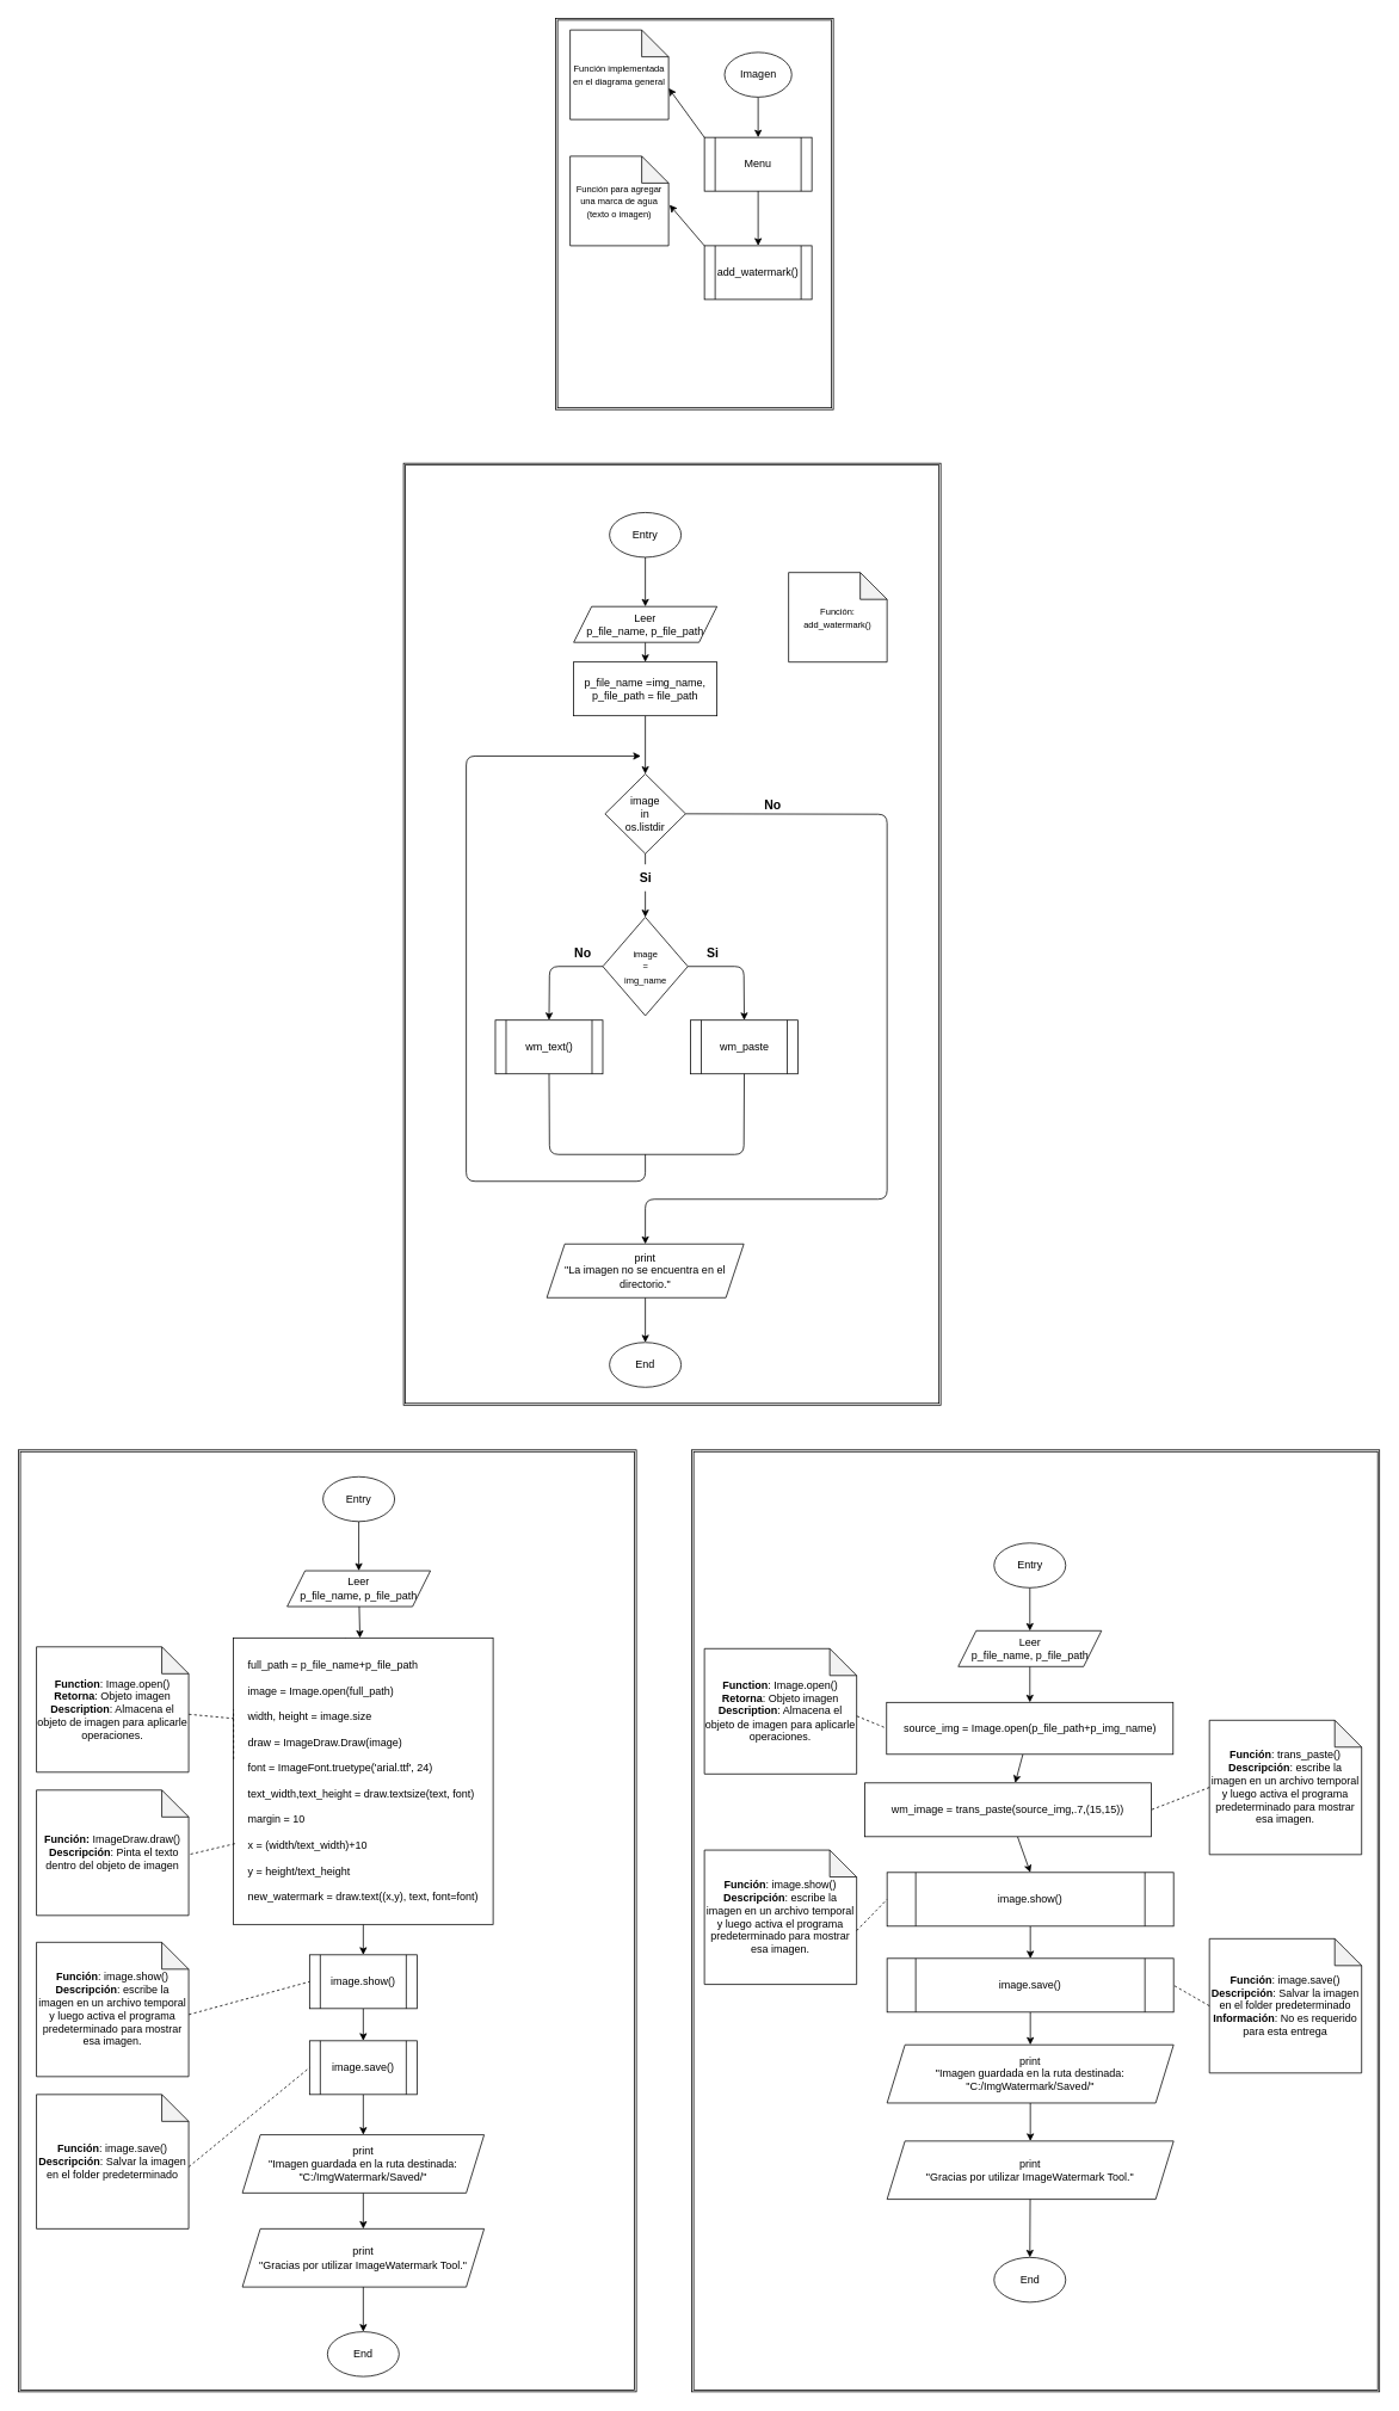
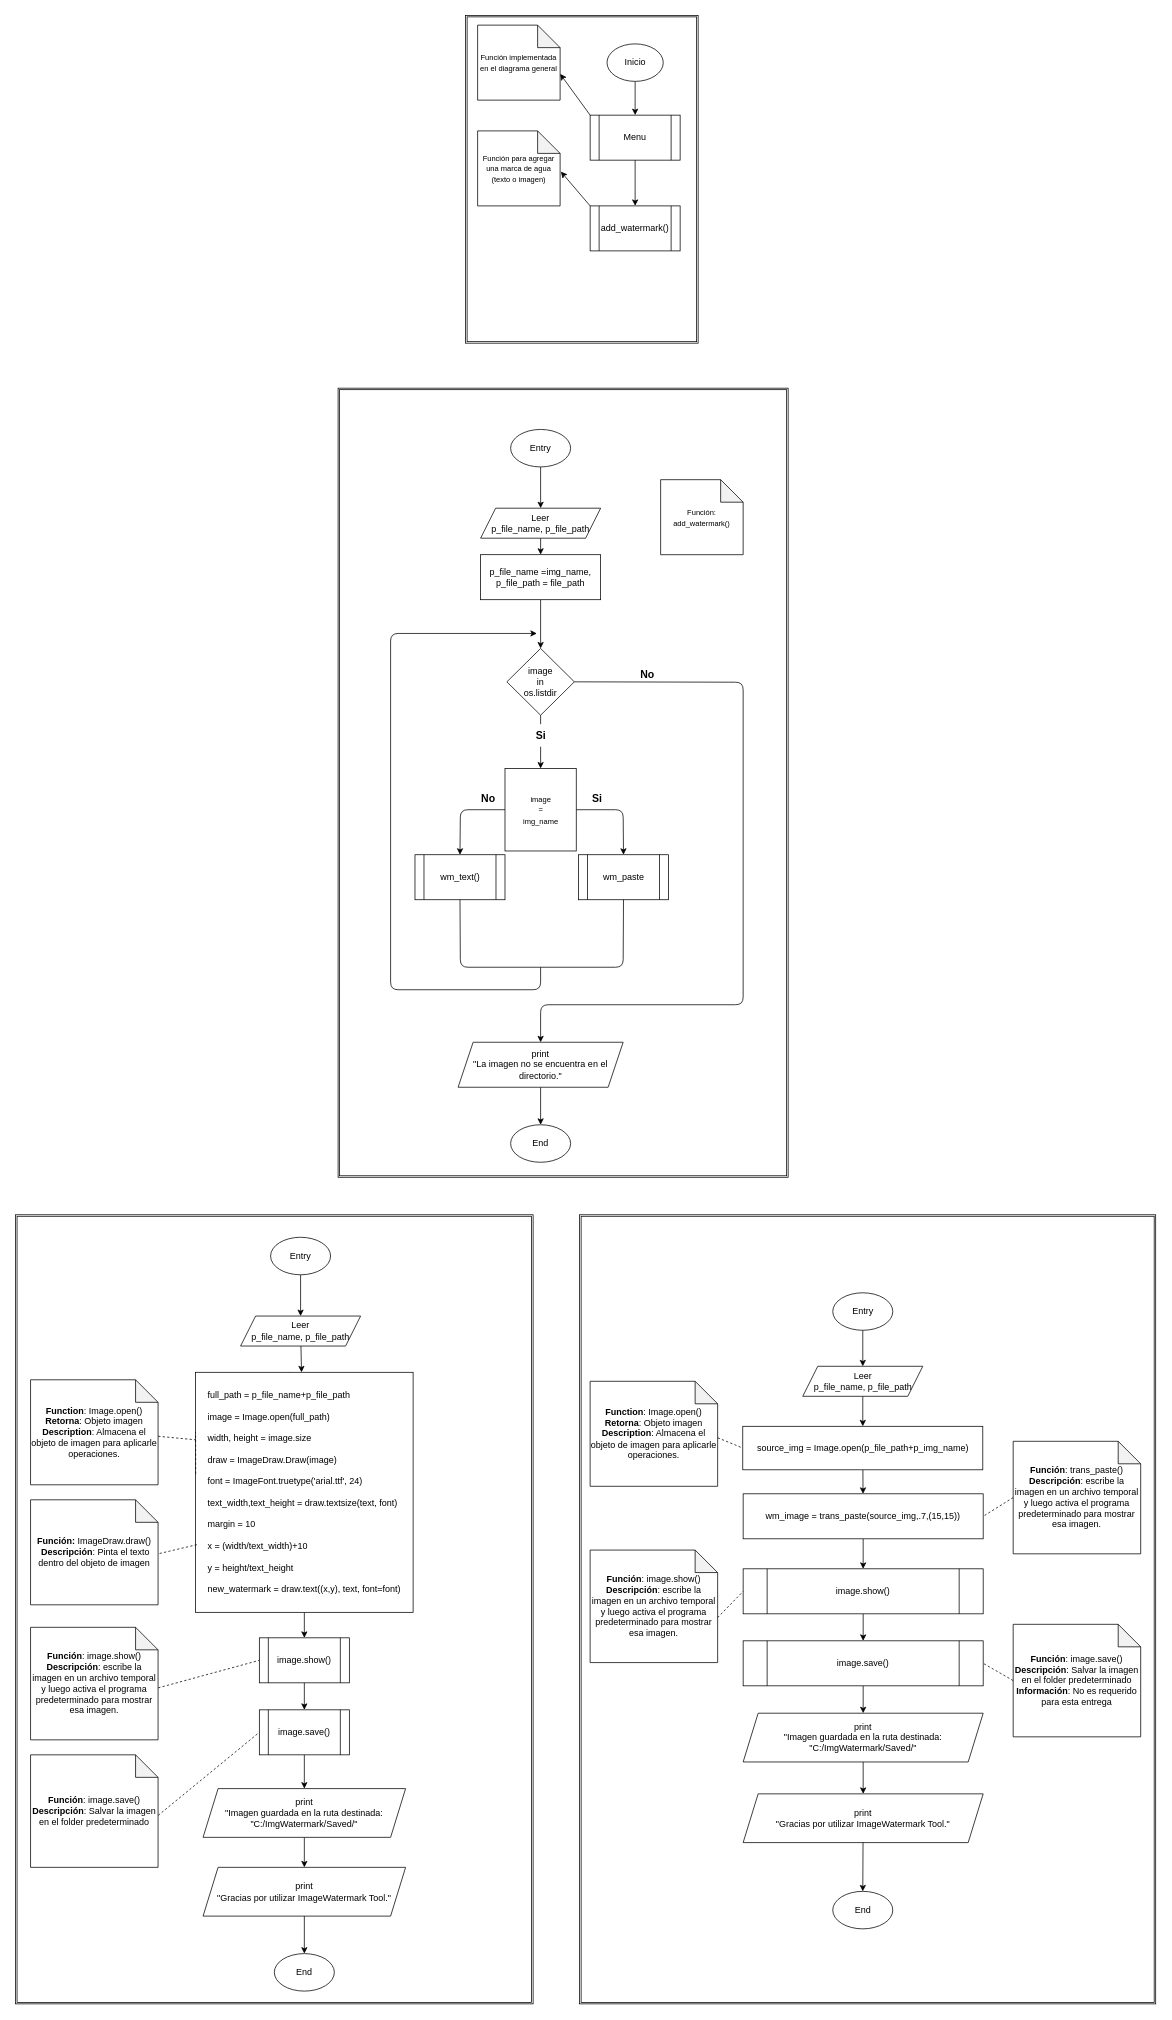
- <mxCell id="5" value="Imagen" style="ellipse;whiteSpace=wrap;html=1;" parent="1" vertex="1"><mxGeometry x="808.5" y="58" width="75" height="50" as="geometry" /></mxCell>
+ <mxCell id="5" value="Inicio" style="ellipse;whiteSpace=wrap;html=1;" parent="1" vertex="1"><mxGeometry x="808.5" y="58" width="75" height="50" as="geometry" /></mxCell>
- <mxCell id="23" value="&lt;span style=&quot;font-size: 10px;&quot;&gt;image &lt;br&gt;= &lt;br&gt;img_name&lt;/span&gt;" style="rhombus;whiteSpace=wrap;html=1;" vertex="1" parent="1"><mxGeometry x="672.5" y="1024" width="95" height="110" as="geometry" /></mxCell>
+ <mxCell id="23" value="&lt;span style=&quot;font-size: 10px;&quot;&gt;image &lt;br&gt;= &lt;br&gt;img_name&lt;/span&gt;" style="whiteSpace=wrap;html=1;rounded=0;" vertex="1" parent="1"><mxGeometry x="672.5" y="1024" width="95" height="110" as="geometry" /></mxCell>
- <mxCell id="74" value="&lt;span style=&quot;text-align: justify;&quot;&gt;wm_image = trans_paste(source_img,.7,(15,15))&lt;/span&gt;" style="whiteSpace=wrap;html=1;" vertex="1" parent="1"><mxGeometry x="965" y="1991" width="320" height="60" as="geometry" /></mxCell>
+ <mxCell id="74" value="&lt;span style=&quot;text-align: justify;&quot;&gt;wm_image = trans_paste(source_img,.7,(15,15))&lt;/span&gt;" style="whiteSpace=wrap;html=1;" vertex="1" parent="1"><mxGeometry x="990" y="1991" width="320" height="60" as="geometry" /></mxCell>
